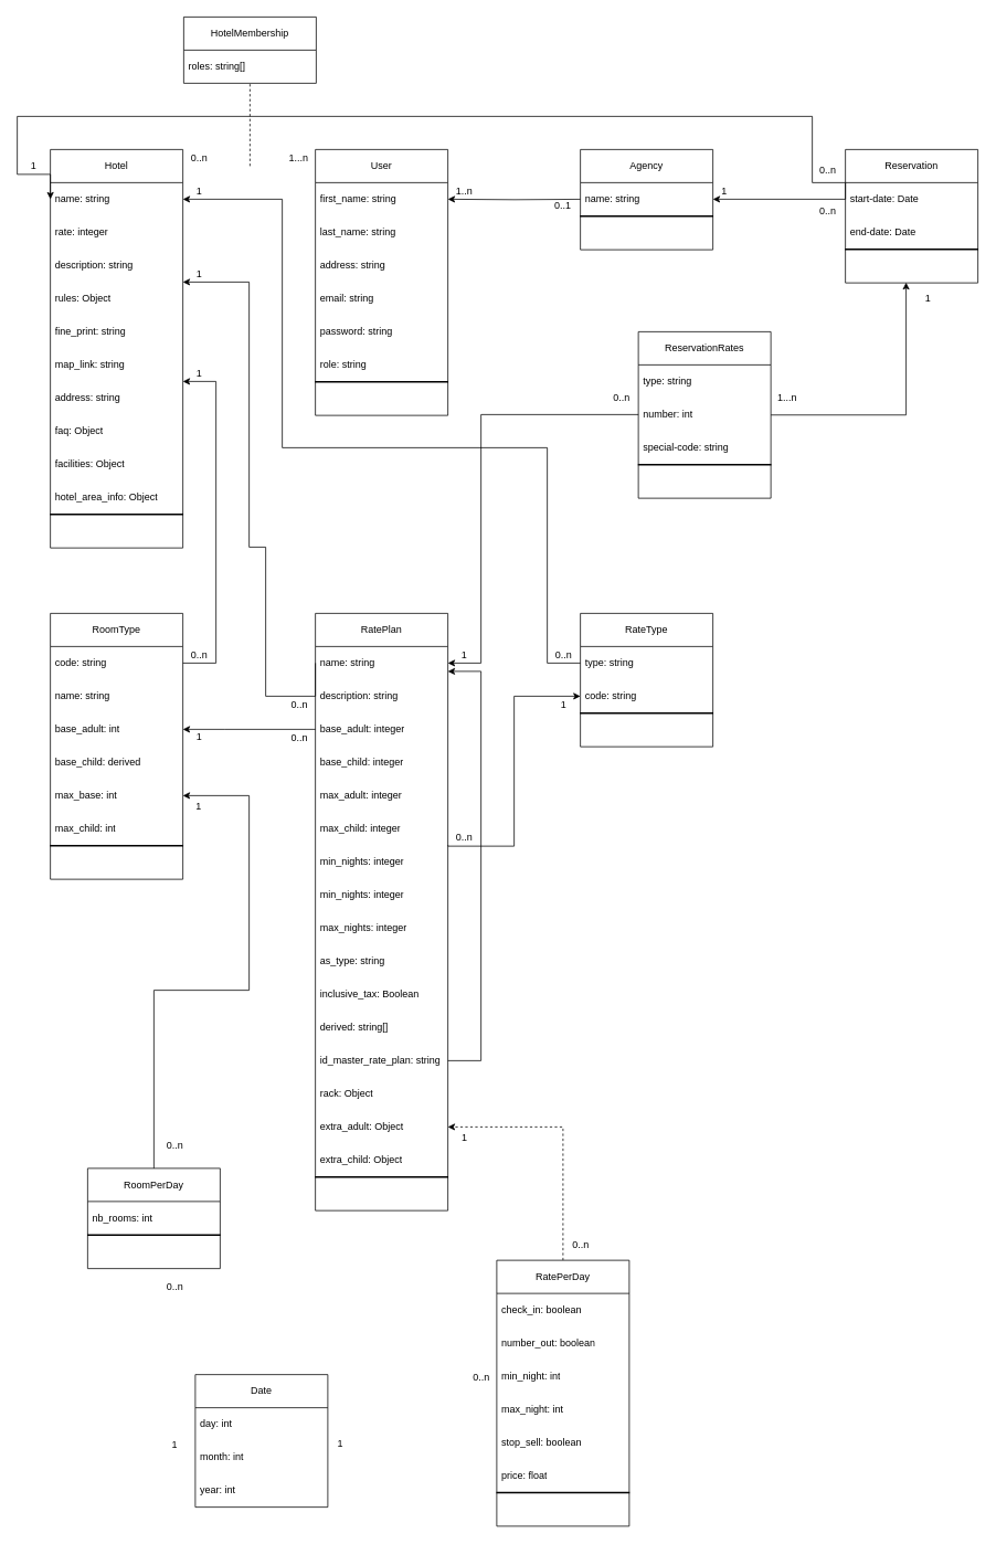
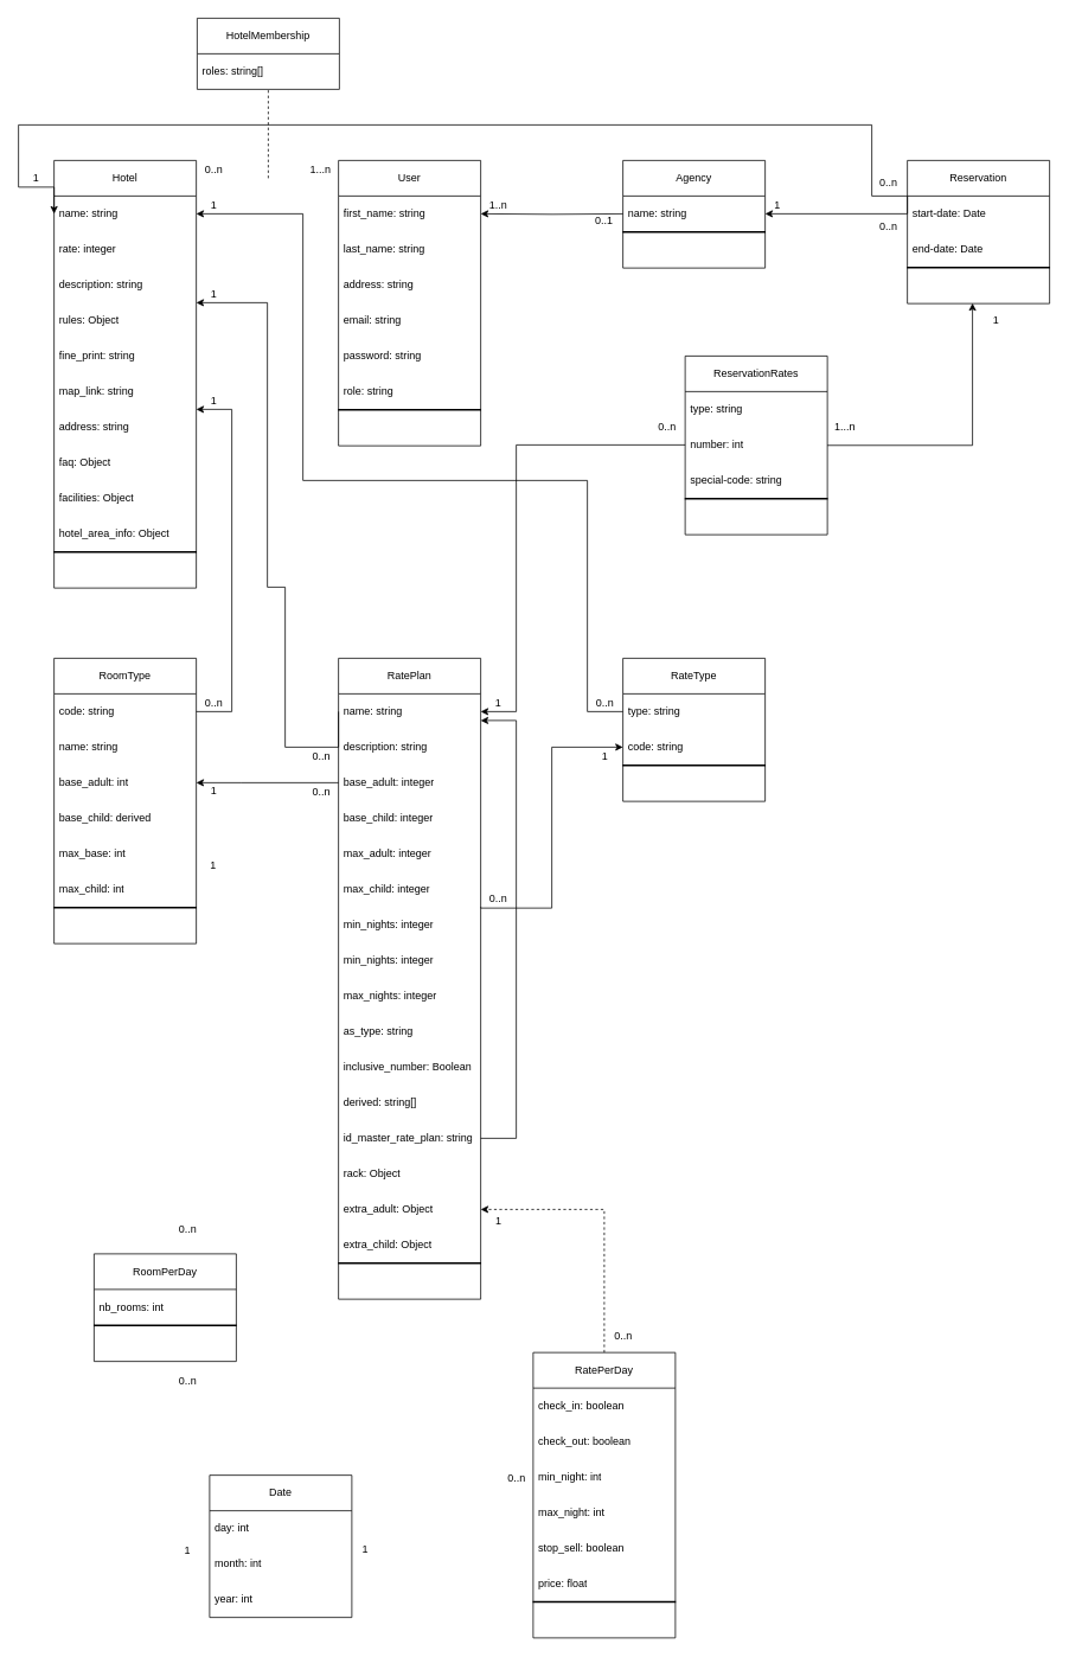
- <mxCell id="112" style="edgeStyle=orthogonalEdgeStyle;rounded=0;orthogonalLoop=1;jettySize=auto;html=1;entryX=1;entryY=0.5;entryDx=0;entryDy=0;" parent="1" source="113" target="63" edge="1"><mxGeometry relative="1" as="geometry"><Array as="points"><mxPoint x="185" y="1195" /><mxPoint x="300" y="1195" /><mxPoint x="300" y="960" /></Array></mxGeometry></mxCell>
- <mxCell id="49" value="inclusive_tax: Boolean" style="text;strokeColor=none;fillColor=none;align=left;verticalAlign=middle;spacingLeft=4;spacingRight=4;overflow=hidden;points=[[0,0.5],[1,0.5]];portConstraint=eastwest;rotatable=0;whiteSpace=wrap;html=1;" parent="38" vertex="1"><mxGeometry y="440" width="160" height="40" as="geometry" /></mxCell>
+ <mxCell id="49" value="inclusive_number: Boolean" style="text;strokeColor=none;fillColor=none;align=left;verticalAlign=middle;spacingLeft=4;spacingRight=4;overflow=hidden;points=[[0,0.5],[1,0.5]];portConstraint=eastwest;rotatable=0;whiteSpace=wrap;html=1;" parent="38" vertex="1"><mxGeometry y="440" width="160" height="40" as="geometry" /></mxCell>
- <mxCell id="120" value="number_out: boolean" style="text;strokeColor=none;fillColor=none;align=left;verticalAlign=middle;spacingLeft=4;spacingRight=4;overflow=hidden;points=[[0,0.5],[1,0.5]];portConstraint=eastwest;rotatable=0;whiteSpace=wrap;html=1;" parent="118" vertex="1"><mxGeometry y="80" width="160" height="40" as="geometry" /></mxCell>
+ <mxCell id="120" value="check_out: boolean" style="text;strokeColor=none;fillColor=none;align=left;verticalAlign=middle;spacingLeft=4;spacingRight=4;overflow=hidden;points=[[0,0.5],[1,0.5]];portConstraint=eastwest;rotatable=0;whiteSpace=wrap;html=1;" parent="118" vertex="1"><mxGeometry y="80" width="160" height="40" as="geometry" /></mxCell>
